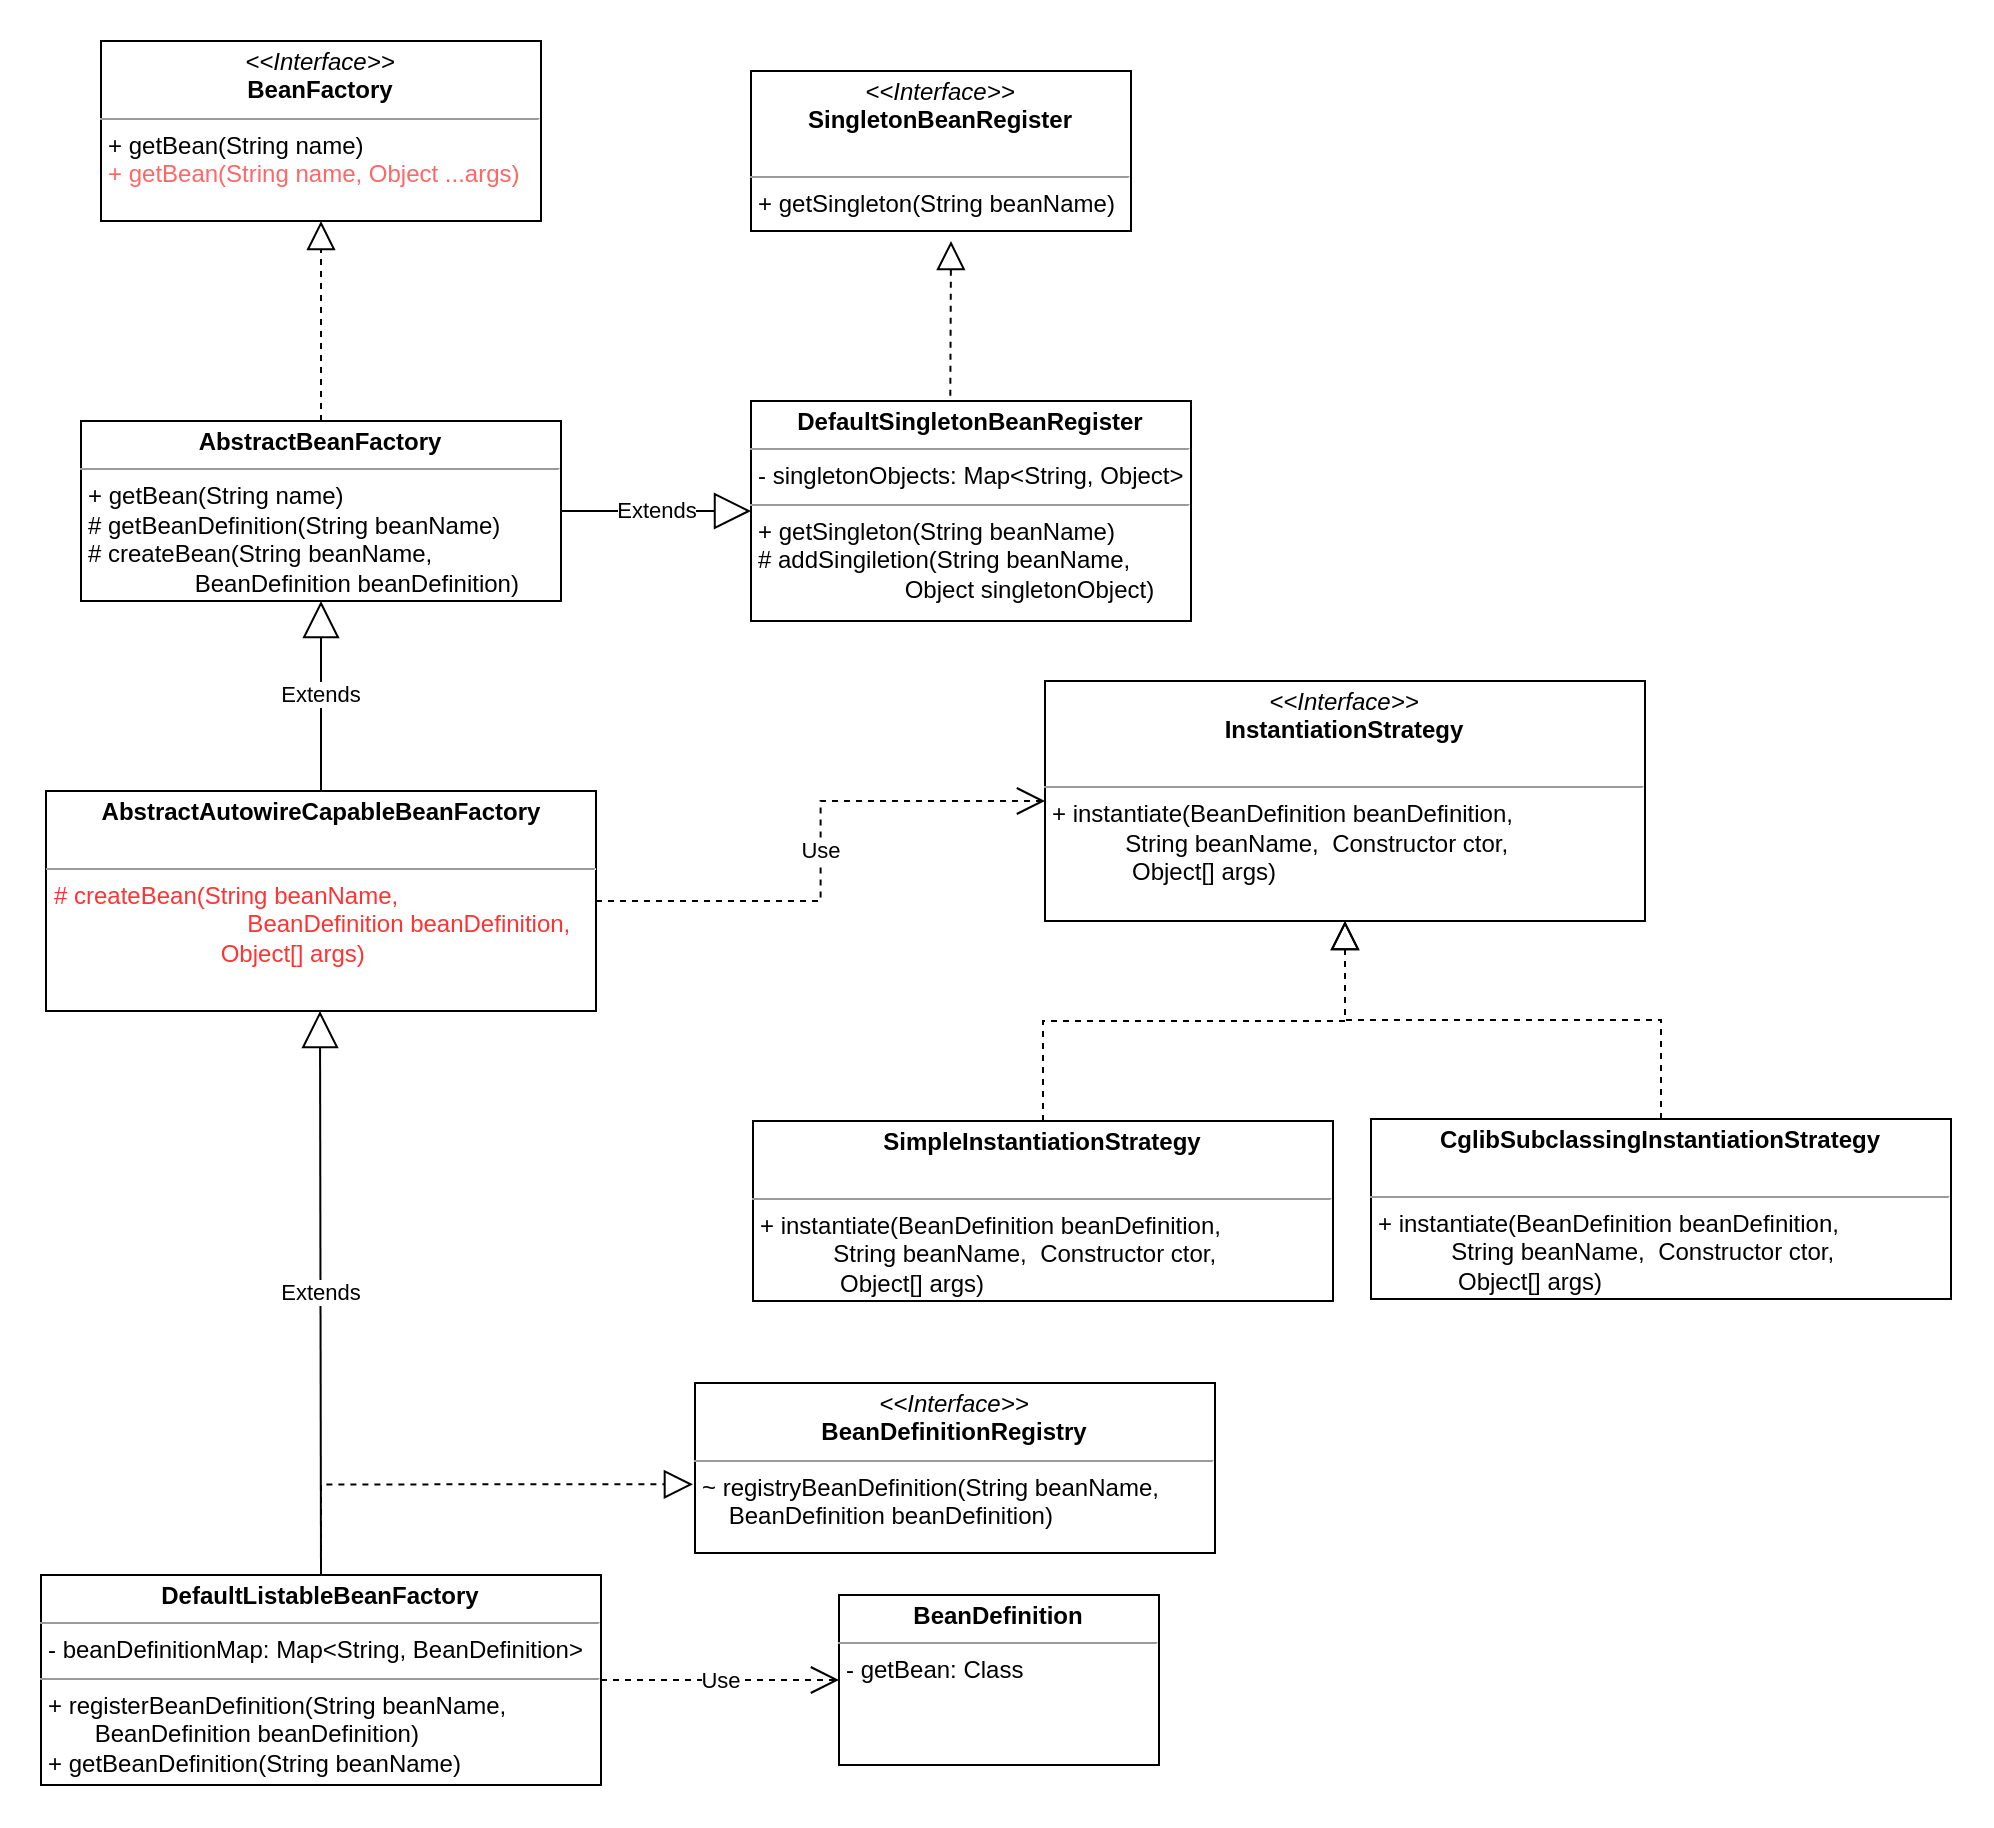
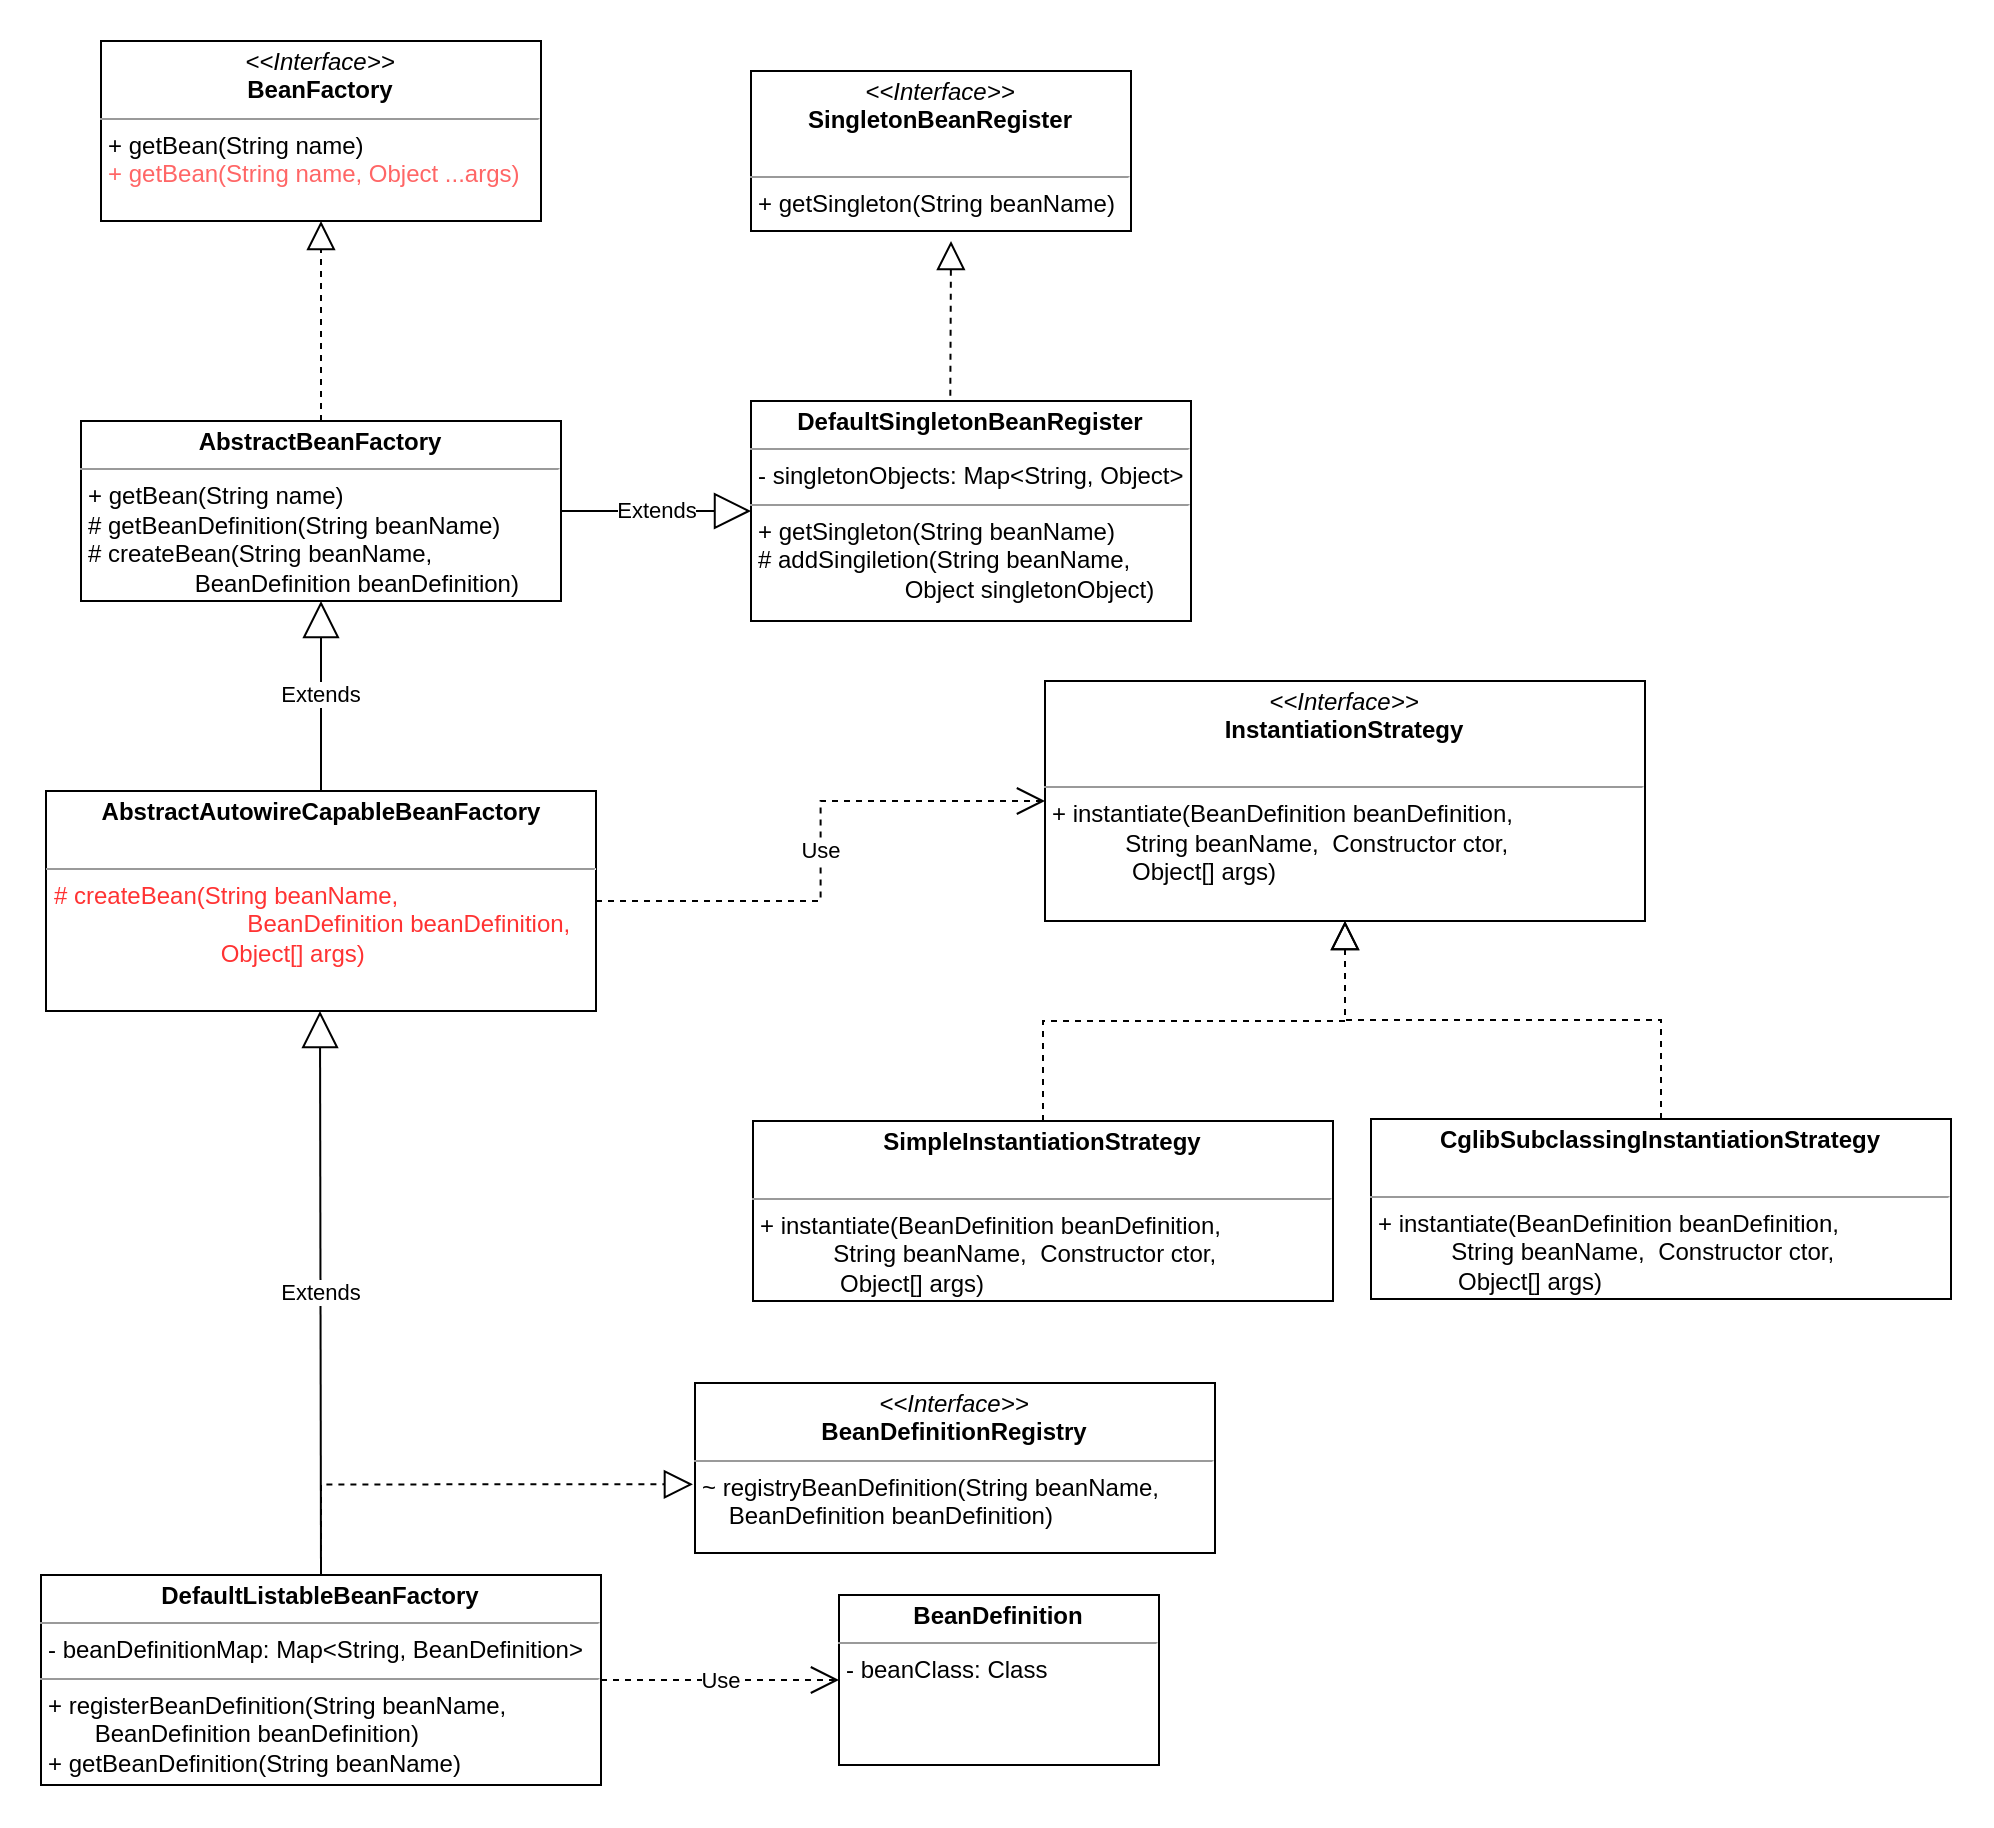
- <mxCell id="15" value="&lt;p style=&quot;margin:0px;margin-top:4px;text-align:center;&quot;&gt;&lt;b&gt;BeanDefinition&lt;/b&gt;&lt;/p&gt;&lt;hr size=&quot;1&quot;&gt;&lt;p style=&quot;margin:0px;margin-left:4px;&quot;&gt;- getBean: Class&lt;/p&gt;" style="verticalAlign=top;align=left;overflow=fill;fontSize=12;fontFamily=Helvetica;html=1;" parent="1" vertex="1"><mxGeometry x="419" y="797" width="160" height="85" as="geometry" /></mxCell>
+ <mxCell id="15" value="&lt;p style=&quot;margin:0px;margin-top:4px;text-align:center;&quot;&gt;&lt;b&gt;BeanDefinition&lt;/b&gt;&lt;/p&gt;&lt;hr size=&quot;1&quot;&gt;&lt;p style=&quot;margin:0px;margin-left:4px;&quot;&gt;- beanClass: Class&lt;/p&gt;" style="verticalAlign=top;align=left;overflow=fill;fontSize=12;fontFamily=Helvetica;html=1;" parent="1" vertex="1"><mxGeometry x="419" y="797" width="160" height="85" as="geometry" /></mxCell>
